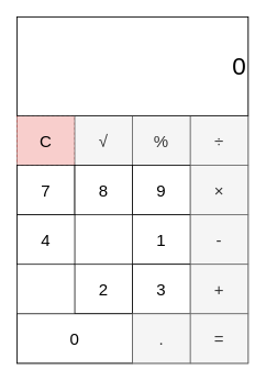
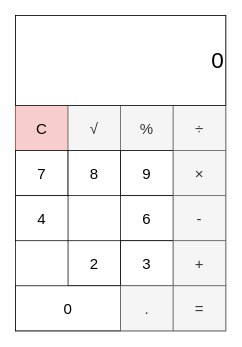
- <mxCell id="3" value="&lt;font style=&quot;font-size: 20px&quot;&gt;C&lt;/font&gt;" style="rounded=0;whiteSpace=wrap;html=1;fillColor=#f8cecc;strokeColor=#b85450;dashed=1;" vertex="1" parent="1"><mxGeometry x="20" y="140" width="70" height="60" as="geometry" /></mxCell>
+ <mxCell id="3" value="&lt;font style=&quot;font-size: 20px&quot;&gt;C&lt;/font&gt;" style="rounded=0;whiteSpace=wrap;html=1;fillColor=#f8cecc;strokeColor=#b85450;" vertex="1" parent="1"><mxGeometry x="20" y="140" width="70" height="60" as="geometry" /></mxCell>
- <mxCell id="12" value="&lt;font style=&quot;font-size: 20px&quot;&gt;1&lt;/font&gt;" style="rounded=0;whiteSpace=wrap;html=1;" vertex="1" parent="1"><mxGeometry x="160" y="260" width="70" height="60" as="geometry" /></mxCell>
+ <mxCell id="12" value="&lt;font style=&quot;font-size: 20px&quot;&gt;6&lt;/font&gt;" style="rounded=0;whiteSpace=wrap;html=1;" vertex="1" parent="1"><mxGeometry x="160" y="260" width="70" height="60" as="geometry" /></mxCell>
